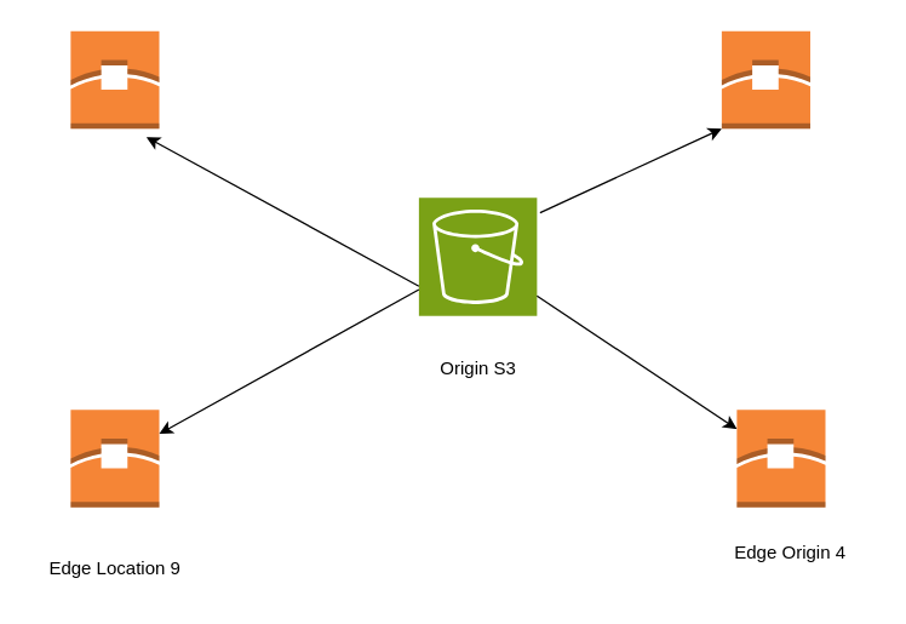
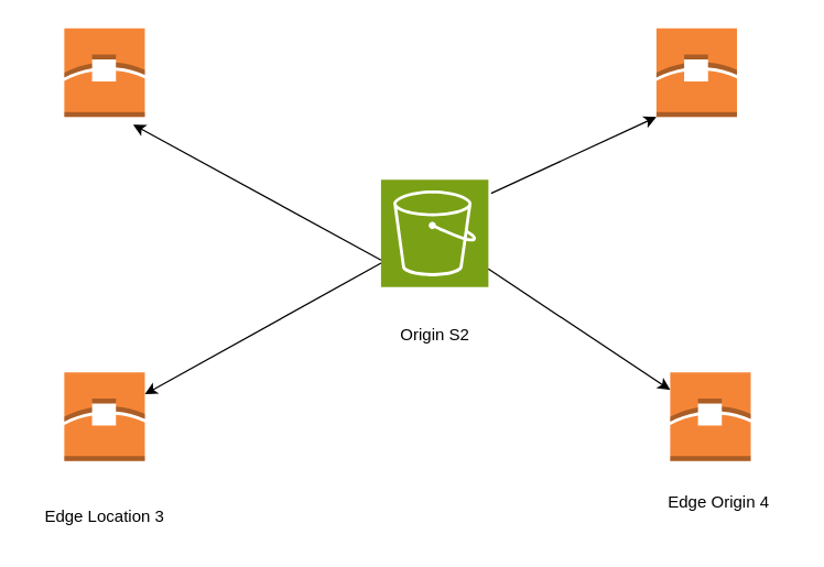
- <mxCell id="3" value="Origin S3" style="text;html=1;align=center;verticalAlign=middle;resizable=0;points=[];autosize=1;strokeColor=none;fillColor=none;" vertex="1" parent="1"><mxGeometry x="280" y="228" width="70" height="30" as="geometry" /></mxCell>
+ <mxCell id="3" value="Origin S2" style="text;html=1;align=center;verticalAlign=middle;resizable=0;points=[];autosize=1;strokeColor=none;fillColor=none;" vertex="1" parent="1"><mxGeometry x="280" y="228" width="70" height="30" as="geometry" /></mxCell>
- <mxCell id="12" value="Edge Location 9" style="text;html=1;align=center;verticalAlign=middle;resizable=0;points=[];autosize=1;strokeColor=none;fillColor=none;" vertex="1" parent="1"><mxGeometry x="20.25" y="360" width="110" height="30" as="geometry" /></mxCell>
+ <mxCell id="12" value="Edge Location 3" style="text;html=1;align=center;verticalAlign=middle;resizable=0;points=[];autosize=1;strokeColor=none;fillColor=none;" vertex="1" parent="1"><mxGeometry x="20.25" y="360" width="110" height="30" as="geometry" /></mxCell>
